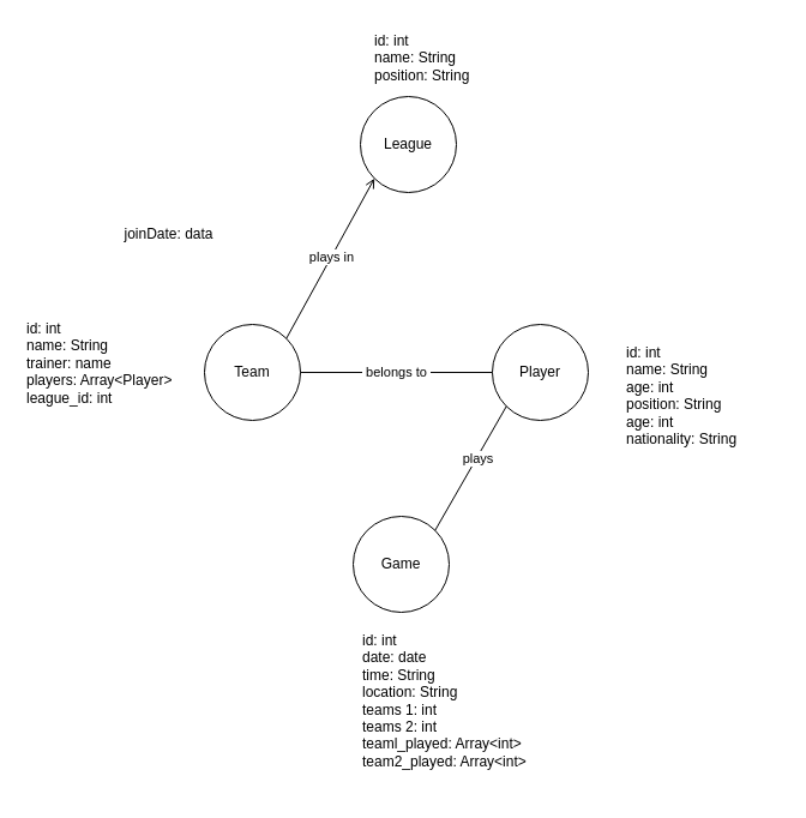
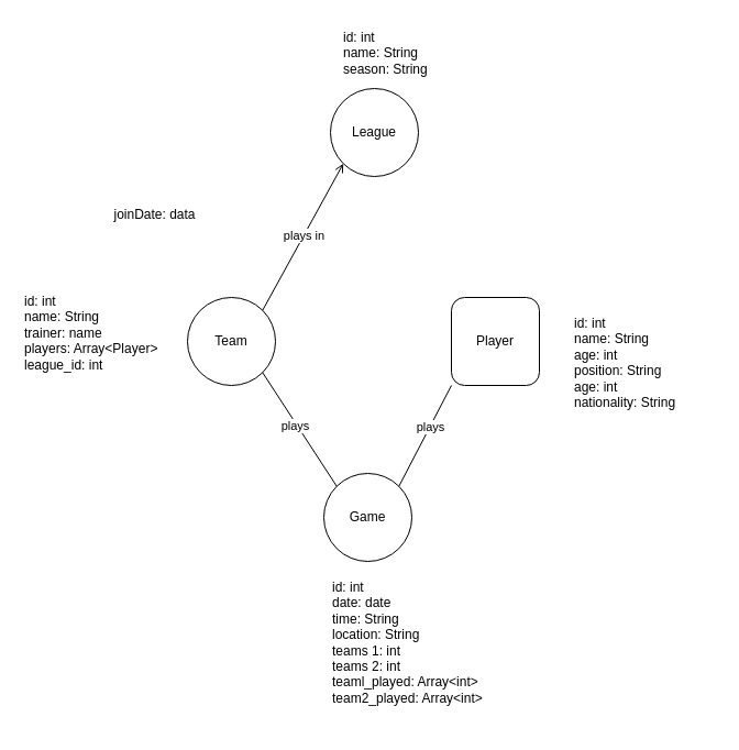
- <mxCell id="17" value="id: int&#10;name: String&#10;position: String" style="text;whiteSpace=wrap;" vertex="1" parent="1"><mxGeometry x="310" y="20" width="110" height="70" as="geometry" /></mxCell>
+ <mxCell id="17" value="id: int&#10;name: String&#10;season: String" style="text;whiteSpace=wrap;" vertex="1" parent="1"><mxGeometry x="310" y="20" width="110" height="70" as="geometry" /></mxCell>
- <mxCell id="12" value="" style="endArrow=none;html=1;rounded=0;entryX=0;entryY=0.5;entryDx=0;entryDy=0;exitX=1;exitY=0.5;exitDx=0;exitDy=0;" edge="1" parent="1" source="5" target="3"><mxGeometry width="50" height="50" relative="1" as="geometry"><mxPoint x="310" y="460" as="sourcePoint" /><mxPoint x="360" y="410" as="targetPoint" /></mxGeometry></mxCell>
- <mxCell id="13" value="&amp;nbsp;belongs to&amp;nbsp;" style="edgeLabel;html=1;align=center;verticalAlign=middle;resizable=0;points=[];" vertex="1" connectable="0" parent="12"><mxGeometry x="-0.013" y="1" relative="1" as="geometry"><mxPoint as="offset" /></mxGeometry></mxCell>
- <mxCell id="3" value="Player" style="ellipse;whiteSpace=wrap;html=1;aspect=fixed;" vertex="1" parent="1"><mxGeometry x="410" y="270" width="80" height="80" as="geometry" /></mxCell>
+ <mxCell id="3" value="Player" style="whiteSpace=wrap;html=1;aspect=fixed;rounded=1;" vertex="1" parent="1"><mxGeometry x="410" y="270" width="80" height="80" as="geometry" /></mxCell>
+ <mxCell id="8" value="" style="endArrow=none;html=1;rounded=0;entryX=1;entryY=1;entryDx=0;entryDy=0;exitX=0;exitY=0;exitDx=0;exitDy=0;" edge="1" parent="1" source="4" target="5"><mxGeometry width="50" height="50" relative="1" as="geometry"><mxPoint x="310" y="460" as="sourcePoint" /><mxPoint x="360" y="410" as="targetPoint" /></mxGeometry></mxCell>
+ <mxCell id="9" value="plays" style="edgeLabel;html=1;align=center;verticalAlign=middle;resizable=0;points=[];" vertex="1" connectable="0" parent="8"><mxGeometry x="0.079" y="2" relative="1" as="geometry"><mxPoint as="offset" /></mxGeometry></mxCell>
